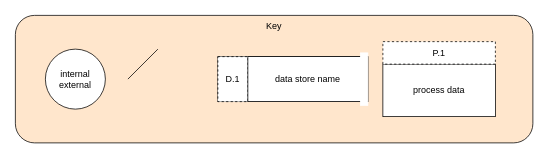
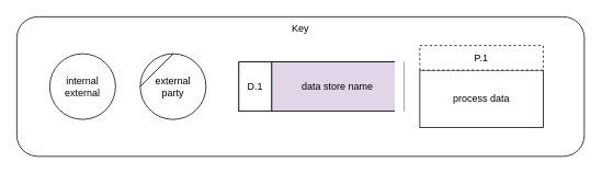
- <mxCell id="2" value="Key" style="rounded=1;whiteSpace=wrap;html=1;strokeColor=#000000;align=center;verticalAlign=top;fillColor=#ffe6cc;" vertex="1" parent="1"><mxGeometry x="20" y="20" width="690" height="170" as="geometry" /></mxCell>
+ <mxCell id="2" value="Key" style="rounded=1;whiteSpace=wrap;html=1;strokeColor=#000000;align=center;verticalAlign=top;" vertex="1" parent="1"><mxGeometry x="20" y="20" width="690" height="170" as="geometry" /></mxCell>
+ <mxCell id="14" value="&lt;div&gt;external&lt;/div&gt;&lt;div&gt; party&lt;/div&gt;" style="ellipse;whiteSpace=wrap;html=1;aspect=fixed;strokeColor=#000000;" vertex="1" parent="13"><mxGeometry width="80" height="80" as="geometry" /></mxCell>
- <mxCell id="5" value="D.1" style="rounded=0;whiteSpace=wrap;html=1;strokeColor=#000000;dashed=1;" vertex="1" parent="3"><mxGeometry y="5" width="40" height="60" as="geometry" /></mxCell>
+ <mxCell id="5" value="D.1" style="rounded=0;whiteSpace=wrap;html=1;strokeColor=#000000;" vertex="1" parent="3"><mxGeometry y="5" width="40" height="60" as="geometry" /></mxCell>
- <mxCell id="6" value="data store name" style="rounded=0;whiteSpace=wrap;html=1;strokeColor=#000000;" vertex="1" parent="3"><mxGeometry x="40" y="5" width="160" height="60" as="geometry" /></mxCell>
+ <mxCell id="6" value="data store name" style="rounded=0;whiteSpace=wrap;html=1;strokeColor=#000000;fillColor=#e1d5e7;" vertex="1" parent="3"><mxGeometry x="40" y="5" width="160" height="60" as="geometry" /></mxCell>
